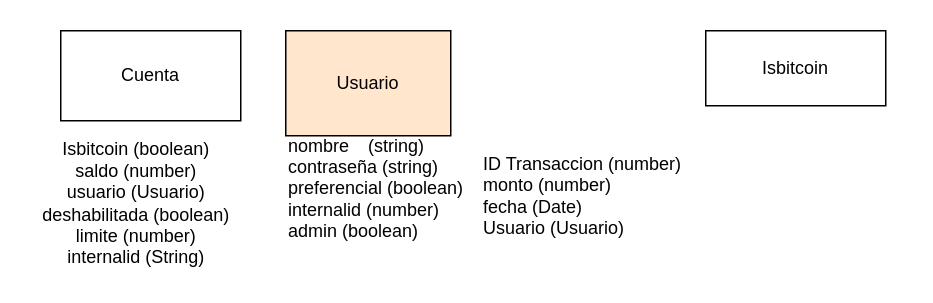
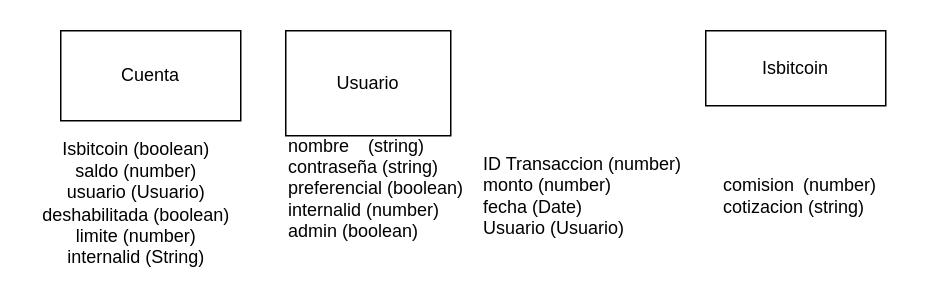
- <mxCell id="2" value="Usuario" style="rounded=0;whiteSpace=wrap;html=1;fillColor=#ffe6cc;" vertex="1" parent="1"><mxGeometry x="190" y="20" width="110" height="70" as="geometry" /></mxCell>
+ <mxCell id="2" value="Usuario" style="rounded=0;whiteSpace=wrap;html=1;" vertex="1" parent="1"><mxGeometry x="190" y="20" width="110" height="70" as="geometry" /></mxCell>
+ <mxCell id="7" value="comision&lt;span style=&quot;white-space: pre&quot;&gt;&#09;&lt;/span&gt;(number)&lt;br&gt;cotizacion (string)" style="text;html=1;align=left;verticalAlign=middle;resizable=0;points=[];autosize=1;strokeColor=none;" vertex="1" parent="1"><mxGeometry x="480" y="115" width="120" height="30" as="geometry" /></mxCell>
